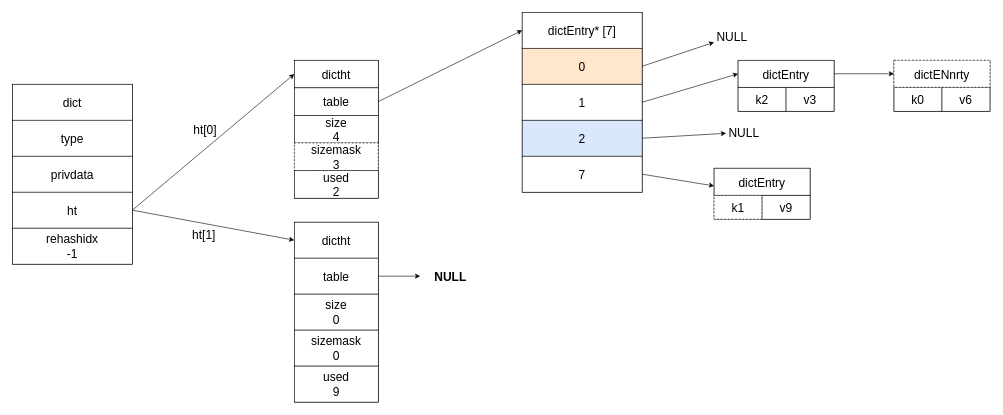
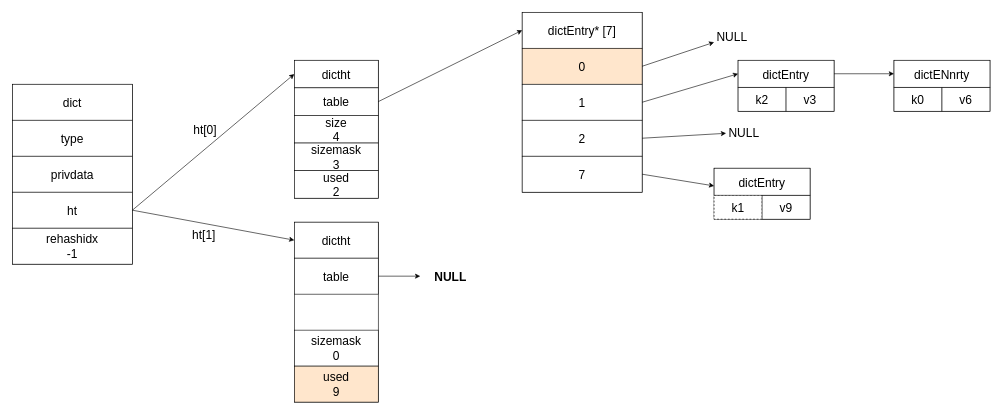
- <mxCell id="61" value="dictENnrty" style="rounded=0;whiteSpace=wrap;html=1;fontSize=20;dashed=1;" vertex="1" parent="57"><mxGeometry width="160" height="45" as="geometry" /></mxCell>
+ <mxCell id="61" value="dictENnrty" style="rounded=0;whiteSpace=wrap;html=1;fontSize=20;" vertex="1" parent="57"><mxGeometry width="160" height="45" as="geometry" /></mxCell>
- <mxCell id="37" value="2" style="rounded=0;whiteSpace=wrap;html=1;fontSize=20;fillColor=#dae8fc;" vertex="1" parent="32"><mxGeometry y="180" width="200" height="60" as="geometry" /></mxCell>
+ <mxCell id="37" value="2" style="rounded=0;whiteSpace=wrap;html=1;fontSize=20;" vertex="1" parent="32"><mxGeometry y="180" width="200" height="60" as="geometry" /></mxCell>
- <mxCell id="17" value="sizemask&lt;br&gt;3" style="rounded=0;whiteSpace=wrap;html=1;fontSize=20;dashed=1;" vertex="1" parent="12"><mxGeometry y="138" width="140" height="46" as="geometry" /></mxCell>
+ <mxCell id="17" value="sizemask&lt;br&gt;3" style="rounded=0;whiteSpace=wrap;html=1;fontSize=20;" vertex="1" parent="12"><mxGeometry y="138" width="140" height="46" as="geometry" /></mxCell>
- <mxCell id="26" value="size&lt;br&gt;0" style="rounded=0;whiteSpace=wrap;html=1;fontSize=20;" vertex="1" parent="22"><mxGeometry y="120" width="140" height="60" as="geometry" /></mxCell>
- <mxCell id="28" value="used&lt;br&gt;9" style="rounded=0;whiteSpace=wrap;html=1;fontSize=20;" vertex="1" parent="22"><mxGeometry y="240" width="140" height="60" as="geometry" /></mxCell>
+ <mxCell id="28" value="used&lt;br&gt;9" style="rounded=0;whiteSpace=wrap;html=1;fontSize=20;fillColor=#ffe6cc;" vertex="1" parent="22"><mxGeometry y="240" width="140" height="60" as="geometry" /></mxCell>
